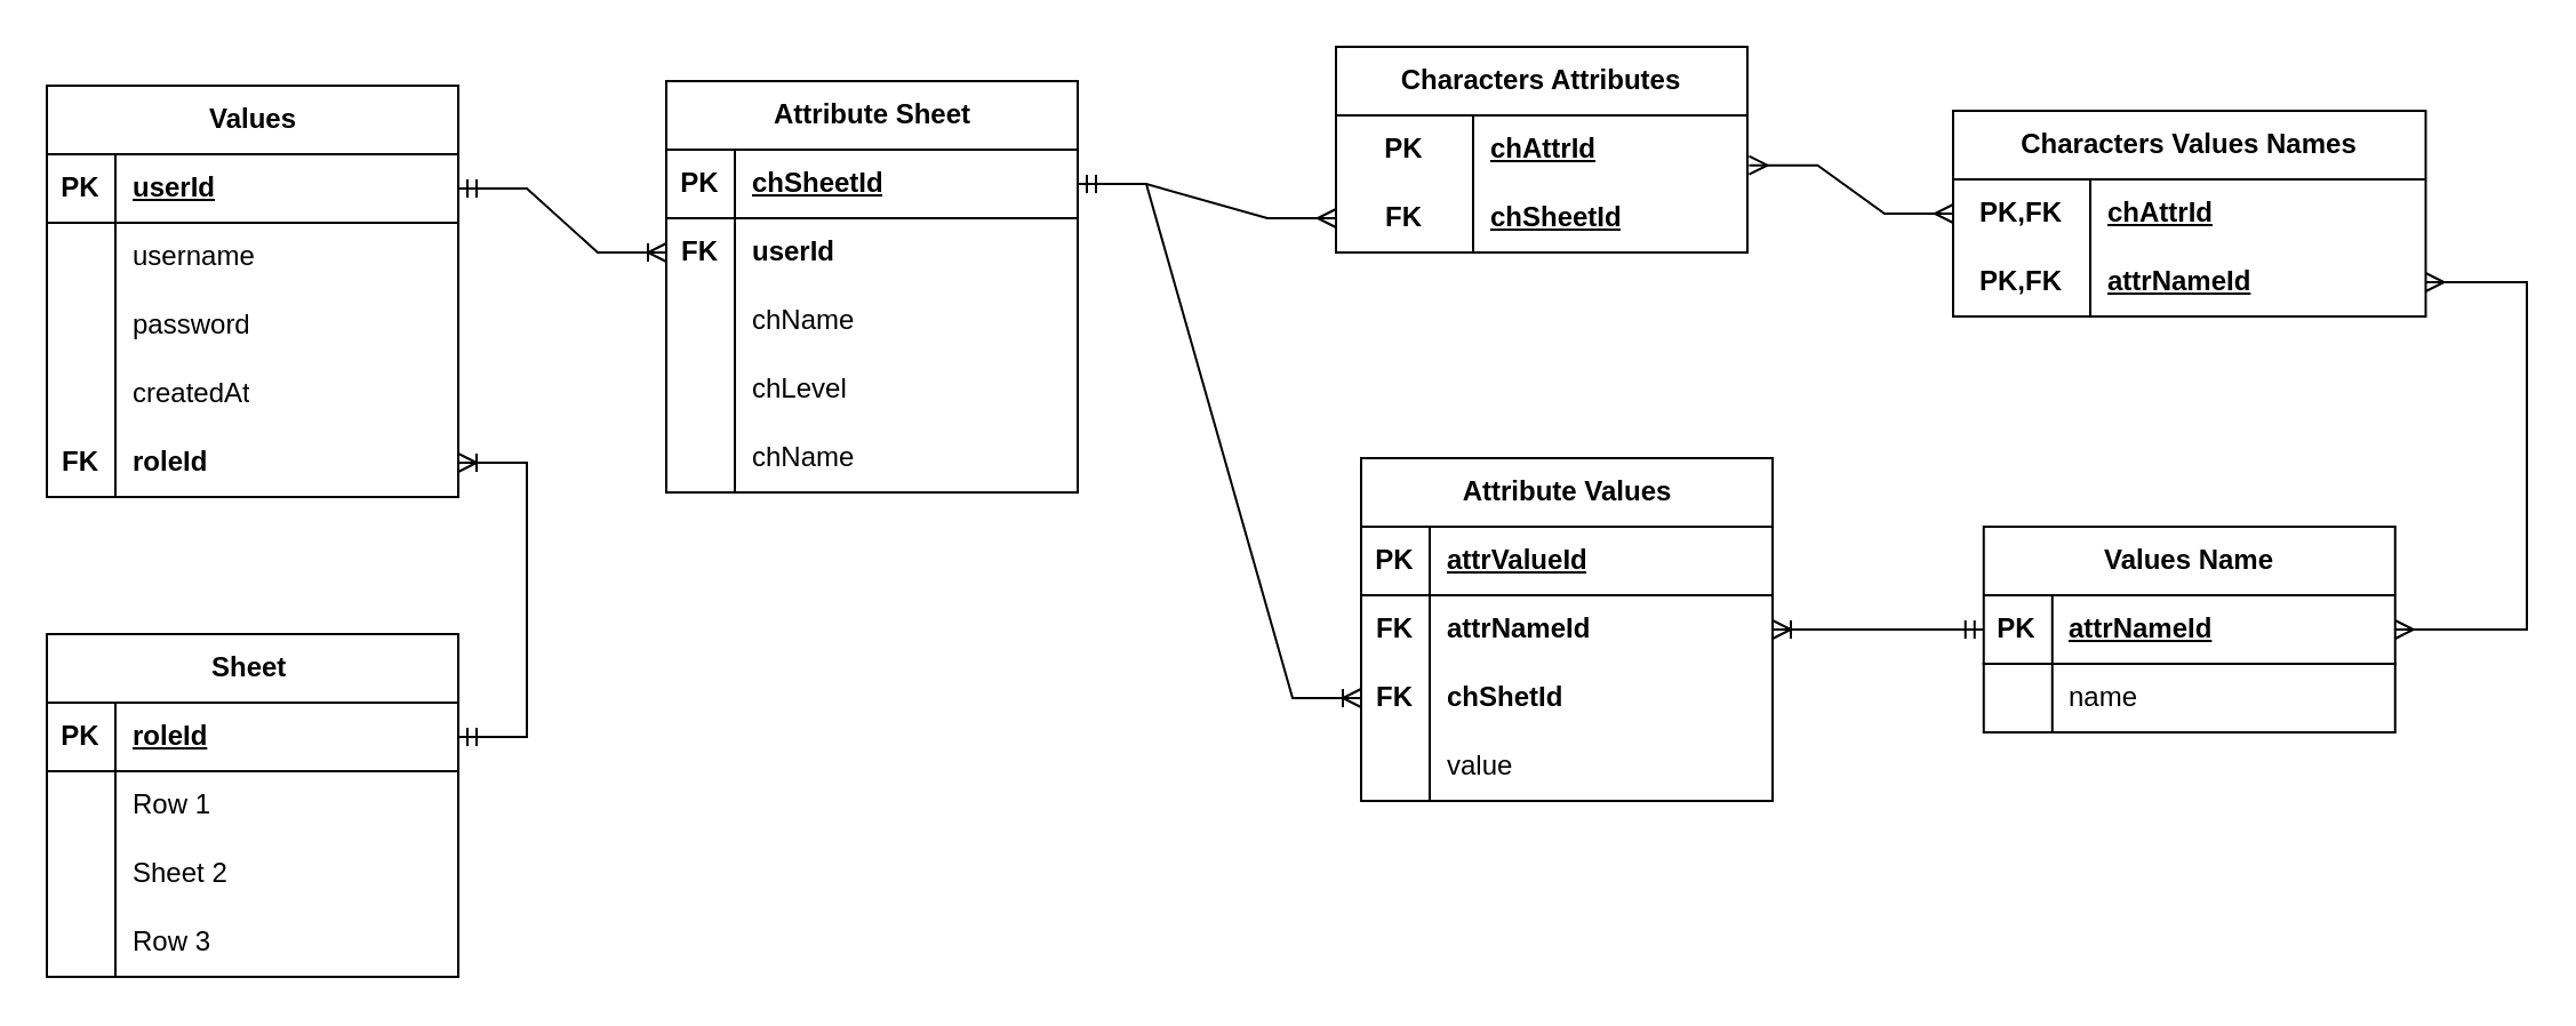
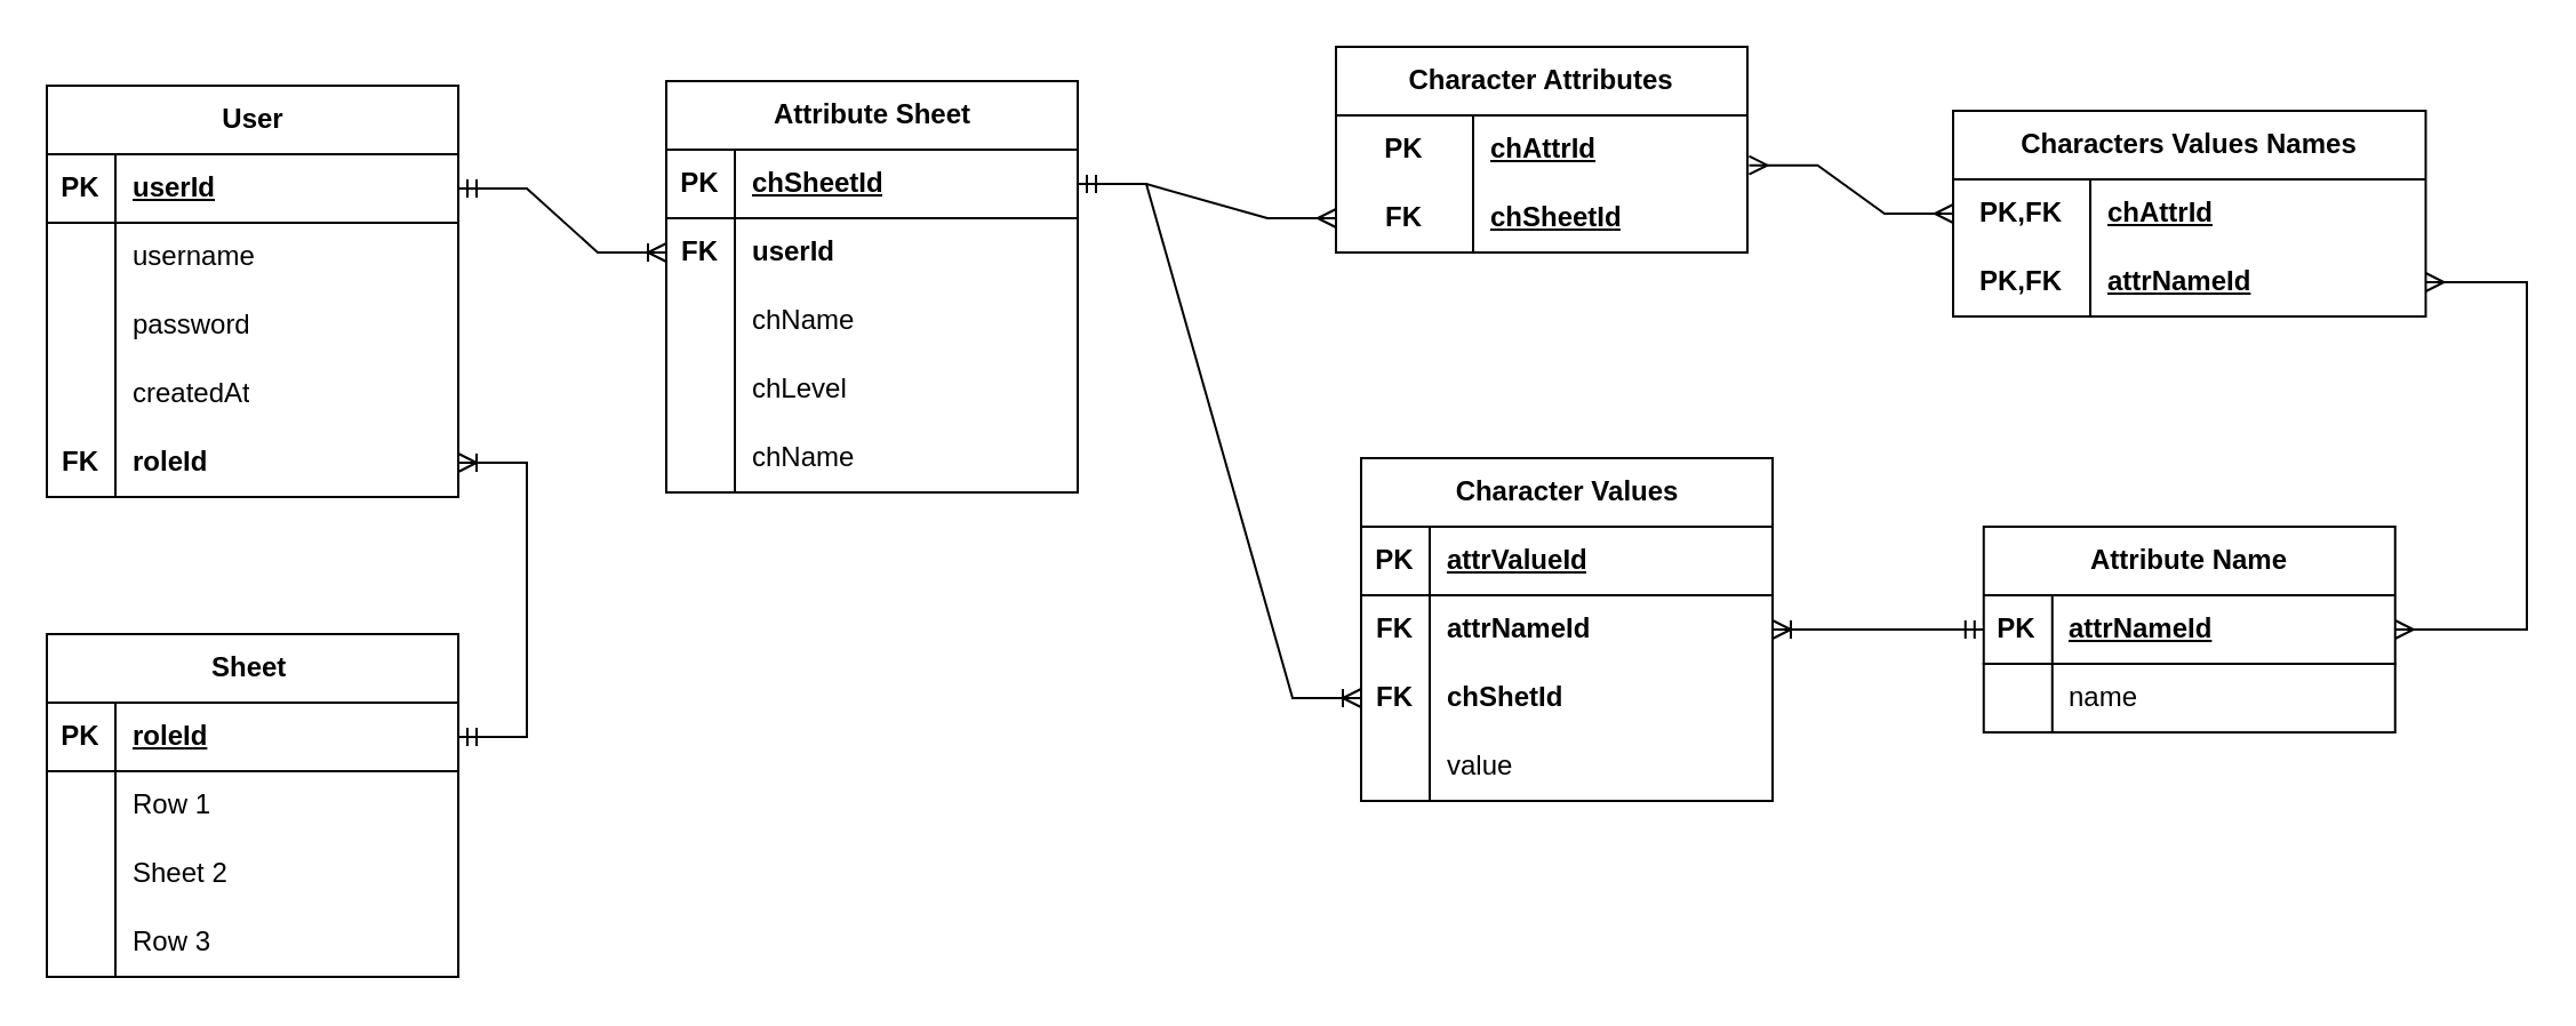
- <mxCell id="47" value="Characters Attributes" style="shape=table;startSize=30;container=1;collapsible=1;childLayout=tableLayout;fixedRows=1;rowLines=0;fontStyle=1;align=center;resizeLast=1;html=1;whiteSpace=wrap;" parent="1" vertex="1"><mxGeometry x="584" y="20" width="180" height="90" as="geometry" /></mxCell>
+ <mxCell id="47" value="Character Attributes" style="shape=table;startSize=30;container=1;collapsible=1;childLayout=tableLayout;fixedRows=1;rowLines=0;fontStyle=1;align=center;resizeLast=1;html=1;whiteSpace=wrap;" parent="1" vertex="1"><mxGeometry x="584" y="20" width="180" height="90" as="geometry" /></mxCell>
- <mxCell id="2" value="Values" style="shape=table;startSize=30;container=1;collapsible=1;childLayout=tableLayout;fixedRows=1;rowLines=0;fontStyle=1;align=center;resizeLast=1;html=1;" parent="1" vertex="1"><mxGeometry x="20" y="37" width="180" height="180" as="geometry" /></mxCell>
+ <mxCell id="2" value="User" style="shape=table;startSize=30;container=1;collapsible=1;childLayout=tableLayout;fixedRows=1;rowLines=0;fontStyle=1;align=center;resizeLast=1;html=1;" parent="1" vertex="1"><mxGeometry x="20" y="37" width="180" height="180" as="geometry" /></mxCell>
- <mxCell id="61" value="Attribute Values" style="shape=table;startSize=30;container=1;collapsible=1;childLayout=tableLayout;fixedRows=1;rowLines=0;fontStyle=1;align=center;resizeLast=1;html=1;" parent="1" vertex="1"><mxGeometry x="595" y="200" width="180" height="150" as="geometry" /></mxCell>
+ <mxCell id="61" value="Character Values" style="shape=table;startSize=30;container=1;collapsible=1;childLayout=tableLayout;fixedRows=1;rowLines=0;fontStyle=1;align=center;resizeLast=1;html=1;" parent="1" vertex="1"><mxGeometry x="595" y="200" width="180" height="150" as="geometry" /></mxCell>
- <mxCell id="54" value="Values Name" style="shape=table;startSize=30;container=1;collapsible=1;childLayout=tableLayout;fixedRows=1;rowLines=0;fontStyle=1;align=center;resizeLast=1;html=1;" parent="1" vertex="1"><mxGeometry x="867.38" y="230" width="180" height="90" as="geometry"><mxRectangle x="300" y="90" width="130" height="30" as="alternateBounds" /></mxGeometry></mxCell>
+ <mxCell id="54" value="Attribute Name" style="shape=table;startSize=30;container=1;collapsible=1;childLayout=tableLayout;fixedRows=1;rowLines=0;fontStyle=1;align=center;resizeLast=1;html=1;" parent="1" vertex="1"><mxGeometry x="867.38" y="230" width="180" height="90" as="geometry"><mxRectangle x="300" y="90" width="130" height="30" as="alternateBounds" /></mxGeometry></mxCell>
